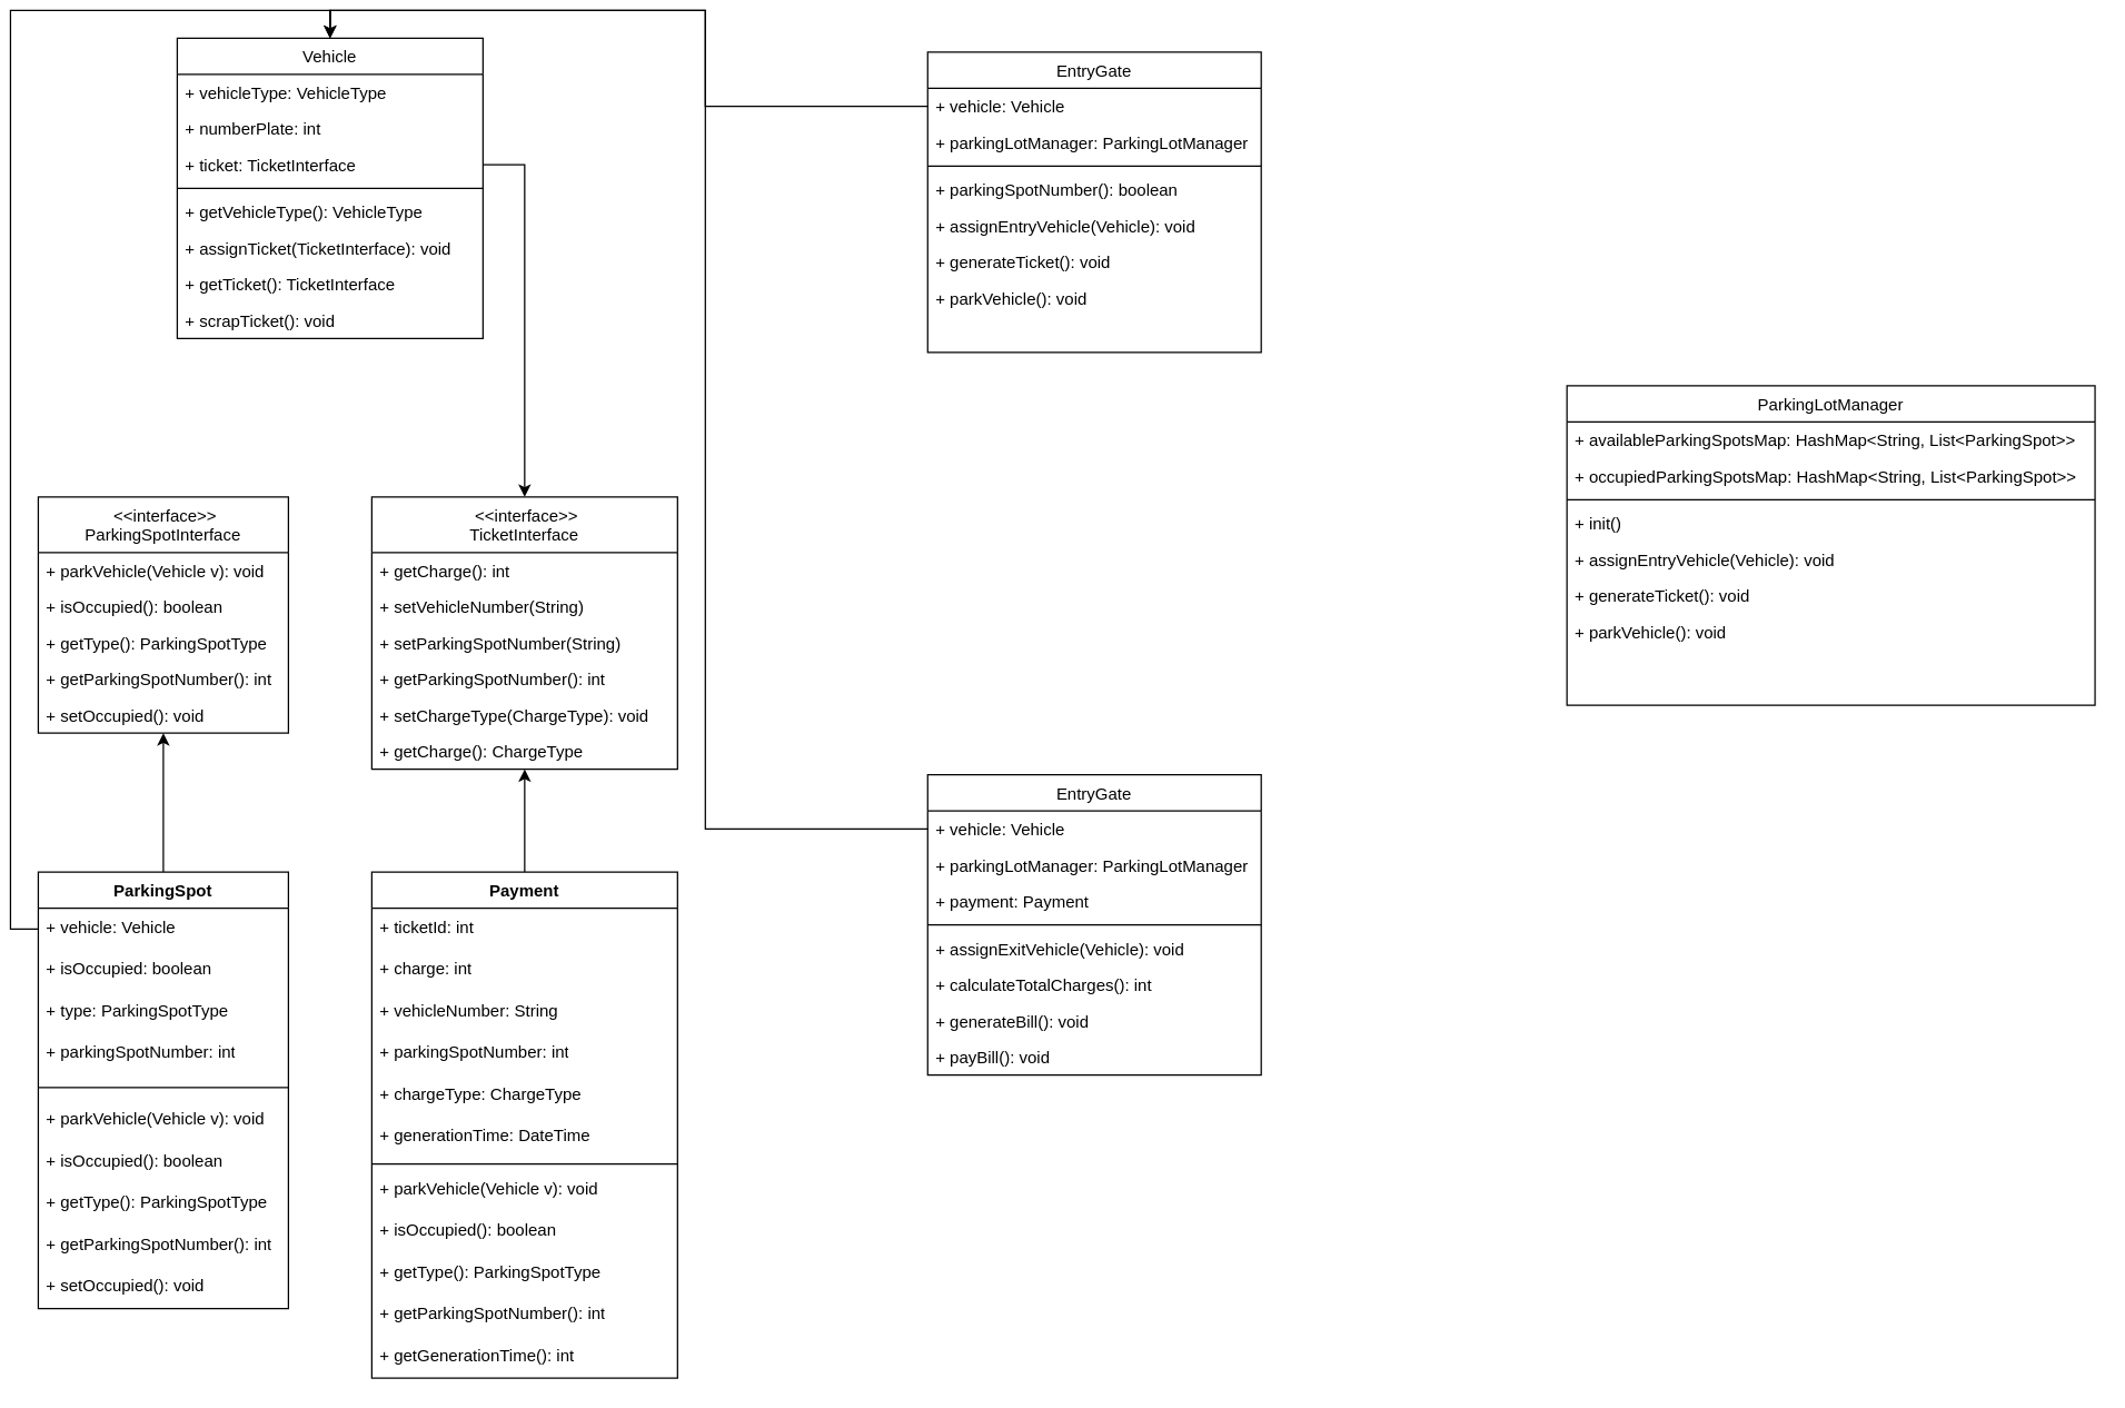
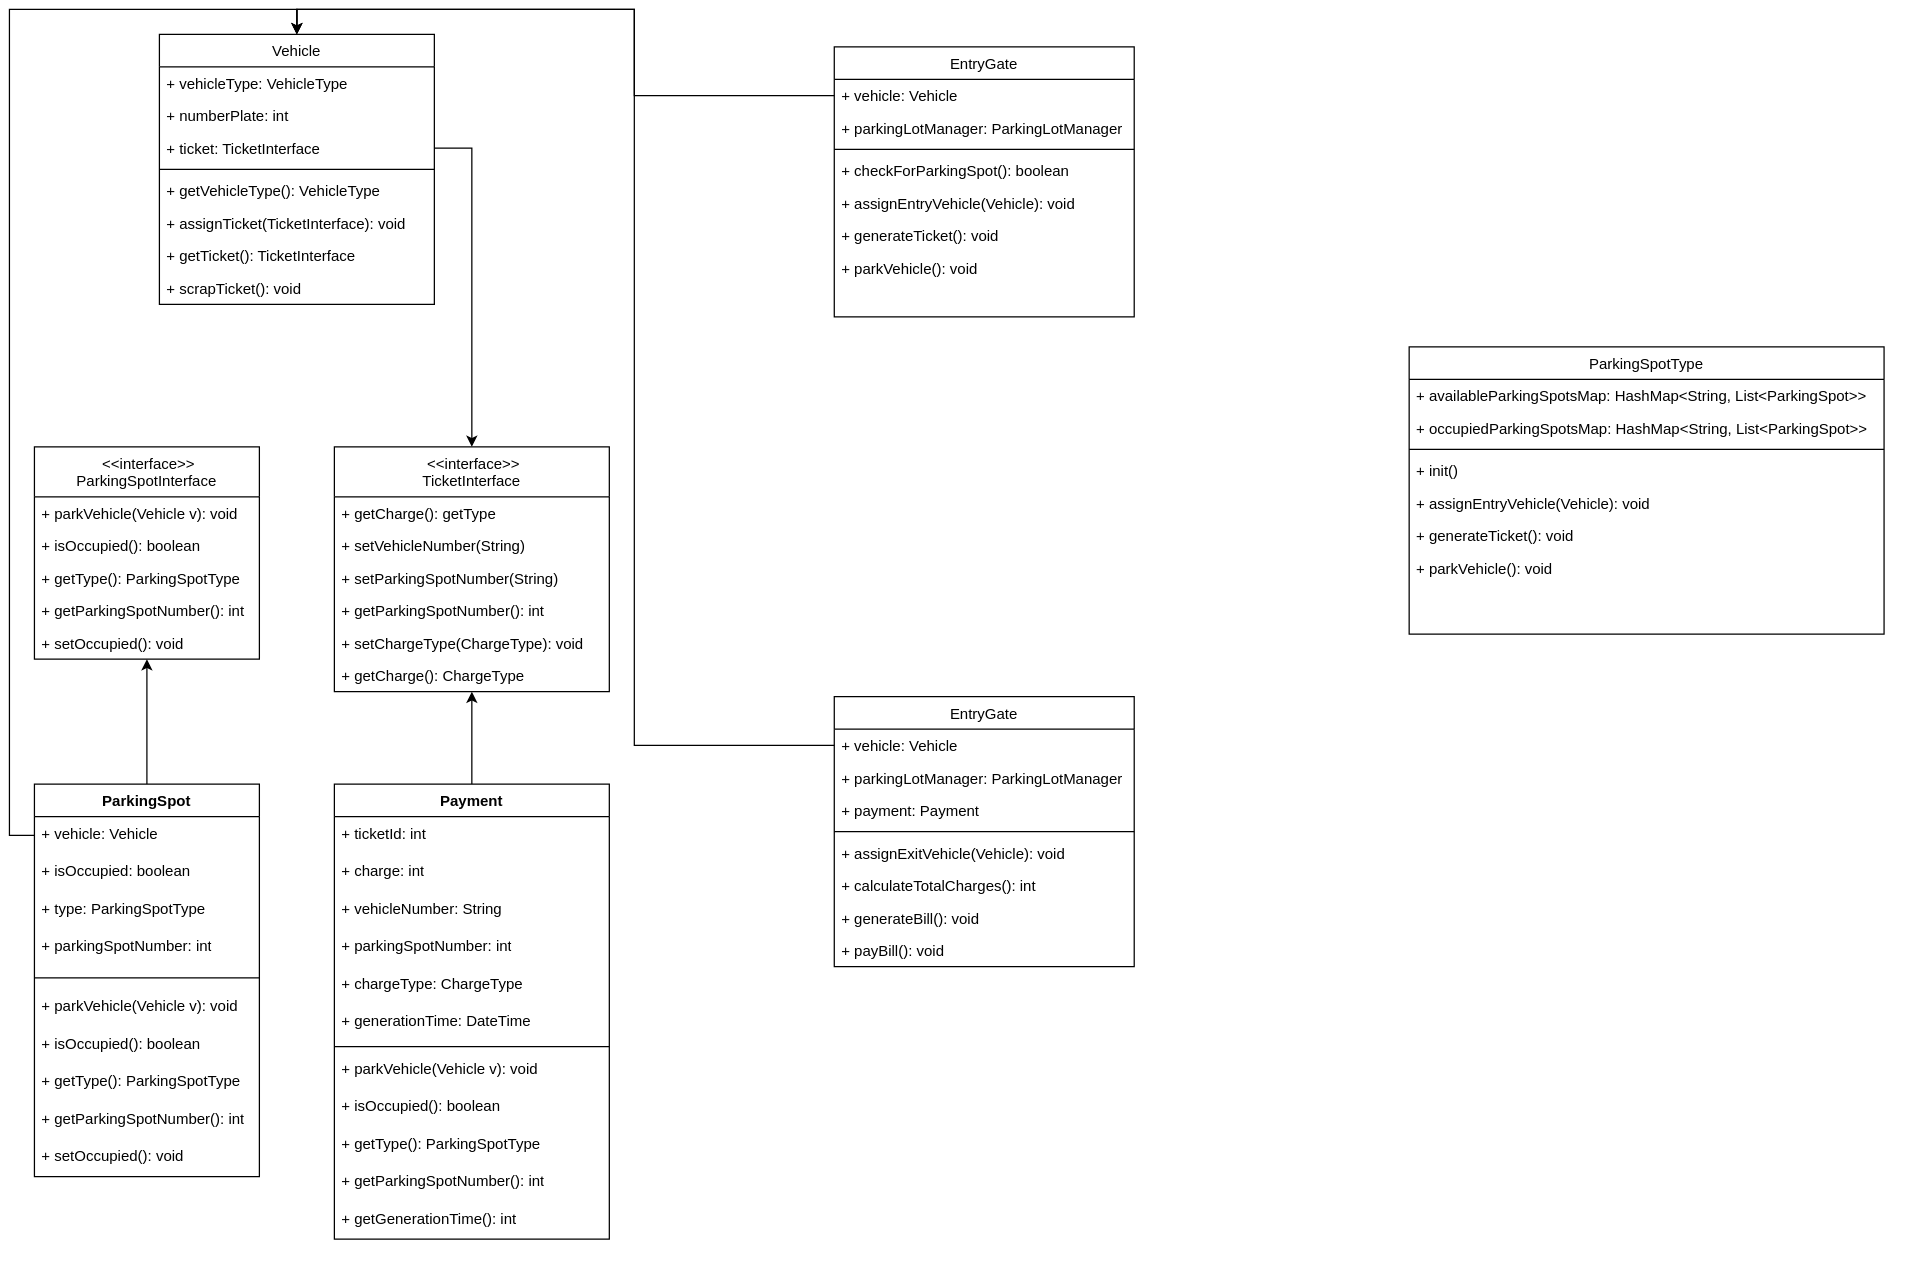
- <mxCell id="56" value="+ parkingSpotNumber(): boolean" style="text;align=left;verticalAlign=top;spacingLeft=4;spacingRight=4;overflow=hidden;rotatable=0;points=[[0,0.5],[1,0.5]];portConstraint=eastwest;" parent="52" vertex="1"><mxGeometry y="86" width="240" height="26" as="geometry" /></mxCell>
+ <mxCell id="56" value="+ checkForParkingSpot(): boolean" style="text;align=left;verticalAlign=top;spacingLeft=4;spacingRight=4;overflow=hidden;rotatable=0;points=[[0,0.5],[1,0.5]];portConstraint=eastwest;" parent="52" vertex="1"><mxGeometry y="86" width="240" height="26" as="geometry" /></mxCell>
- <mxCell id="71" value="ParkingLotManager&#10;" style="swimlane;fontStyle=0;align=center;verticalAlign=top;childLayout=stackLayout;horizontal=1;startSize=26;horizontalStack=0;resizeParent=1;resizeLast=0;collapsible=1;marginBottom=0;rounded=0;shadow=0;strokeWidth=1;" parent="1" vertex="1"><mxGeometry x="1120" y="270" width="380" height="230" as="geometry"><mxRectangle x="550" y="140" width="160" height="26" as="alternateBounds" /></mxGeometry></mxCell>
+ <mxCell id="71" value="ParkingSpotType&#10;" style="swimlane;fontStyle=0;align=center;verticalAlign=top;childLayout=stackLayout;horizontal=1;startSize=26;horizontalStack=0;resizeParent=1;resizeLast=0;collapsible=1;marginBottom=0;rounded=0;shadow=0;strokeWidth=1;" parent="1" vertex="1"><mxGeometry x="1120" y="270" width="380" height="230" as="geometry"><mxRectangle x="550" y="140" width="160" height="26" as="alternateBounds" /></mxGeometry></mxCell>
- <mxCell id="18" value="+ getCharge(): int" style="text;align=left;verticalAlign=top;spacingLeft=4;spacingRight=4;overflow=hidden;rotatable=0;points=[[0,0.5],[1,0.5]];portConstraint=eastwest;" parent="17" vertex="1"><mxGeometry y="40" width="220" height="26" as="geometry" /></mxCell>
+ <mxCell id="18" value="+ getCharge(): getType" style="text;align=left;verticalAlign=top;spacingLeft=4;spacingRight=4;overflow=hidden;rotatable=0;points=[[0,0.5],[1,0.5]];portConstraint=eastwest;" parent="17" vertex="1"><mxGeometry y="40" width="220" height="26" as="geometry" /></mxCell>
